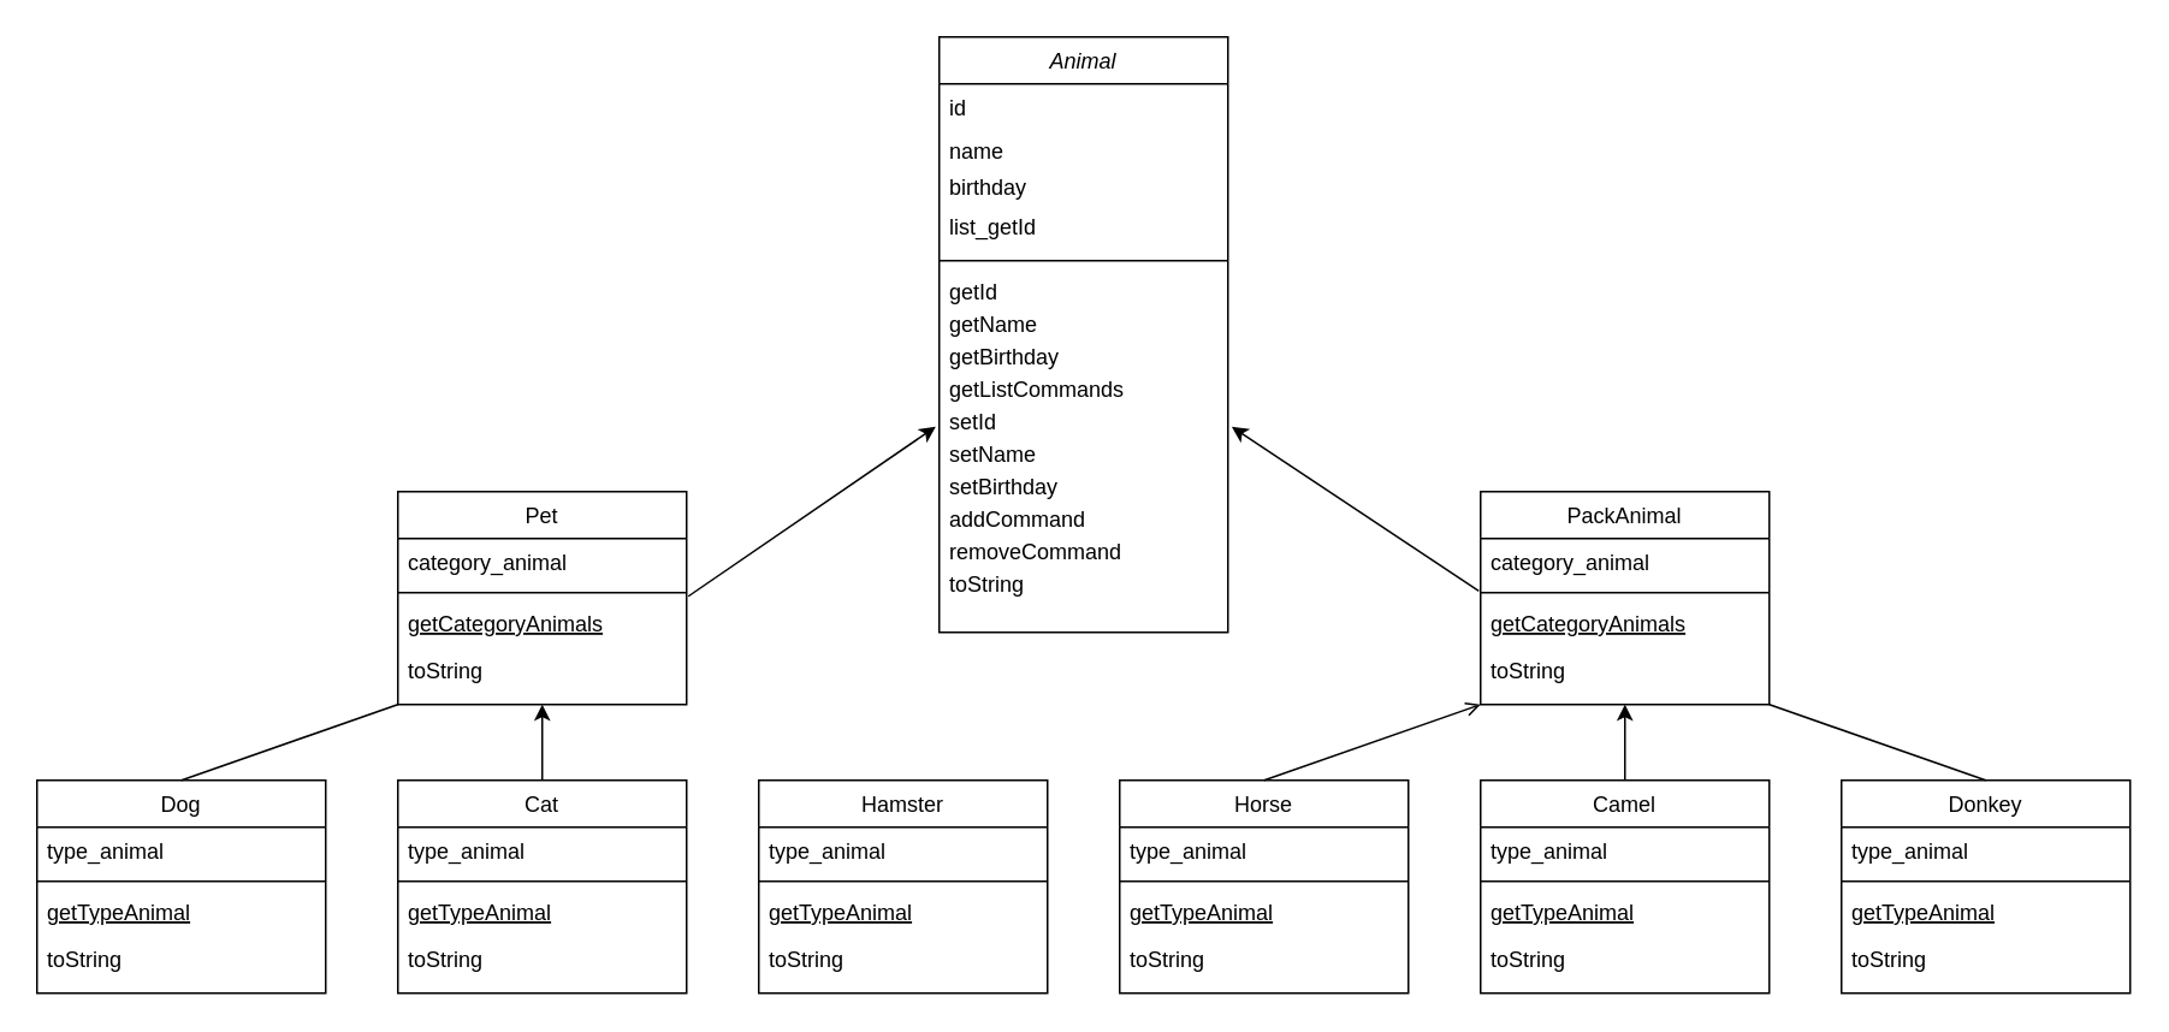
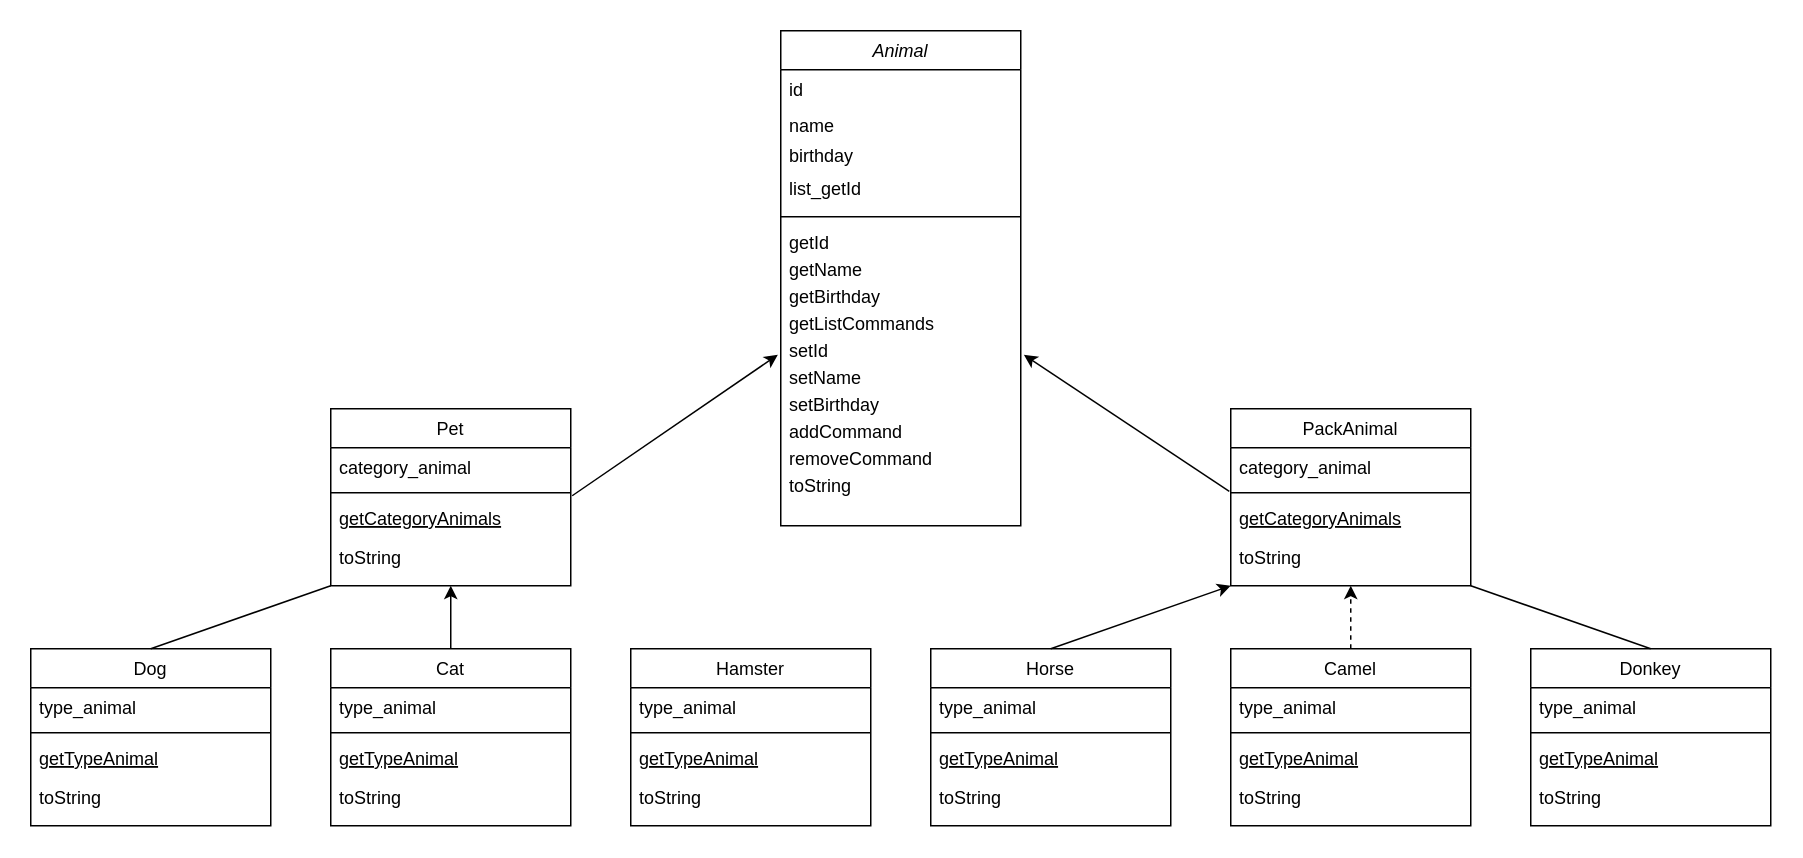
- <mxCell id="62" value="" style="endArrow=open;html=1;rounded=0;exitX=0.5;exitY=0;exitDx=0;exitDy=0;entryX=0;entryY=1;entryDx=0;entryDy=0;" edge="1" parent="1" source="43" target="23"><mxGeometry width="50" height="50" relative="1" as="geometry"><mxPoint x="570" y="382" as="sourcePoint" /><mxPoint x="620" y="332" as="targetPoint" /></mxGeometry></mxCell>
+ <mxCell id="62" value="" style="endArrow=classic;html=1;rounded=0;exitX=0.5;exitY=0;exitDx=0;exitDy=0;entryX=0;entryY=1;entryDx=0;entryDy=0;" edge="1" parent="1" source="43" target="23"><mxGeometry width="50" height="50" relative="1" as="geometry"><mxPoint x="570" y="382" as="sourcePoint" /><mxPoint x="620" y="332" as="targetPoint" /></mxGeometry></mxCell>
- <mxCell id="63" value="" style="endArrow=classic;html=1;rounded=0;exitX=0.5;exitY=0;exitDx=0;exitDy=0;entryX=0.5;entryY=1;entryDx=0;entryDy=0;" edge="1" parent="1" source="48" target="23"><mxGeometry width="50" height="50" relative="1" as="geometry"><mxPoint x="570" y="382" as="sourcePoint" /><mxPoint x="620" y="332" as="targetPoint" /></mxGeometry></mxCell>
+ <mxCell id="63" value="" style="endArrow=classic;html=1;rounded=0;exitX=0.5;exitY=0;exitDx=0;exitDy=0;entryX=0.5;entryY=1;entryDx=0;entryDy=0;dashed=1;" edge="1" parent="1" source="48" target="23"><mxGeometry width="50" height="50" relative="1" as="geometry"><mxPoint x="570" y="382" as="sourcePoint" /><mxPoint x="620" y="332" as="targetPoint" /></mxGeometry></mxCell>
